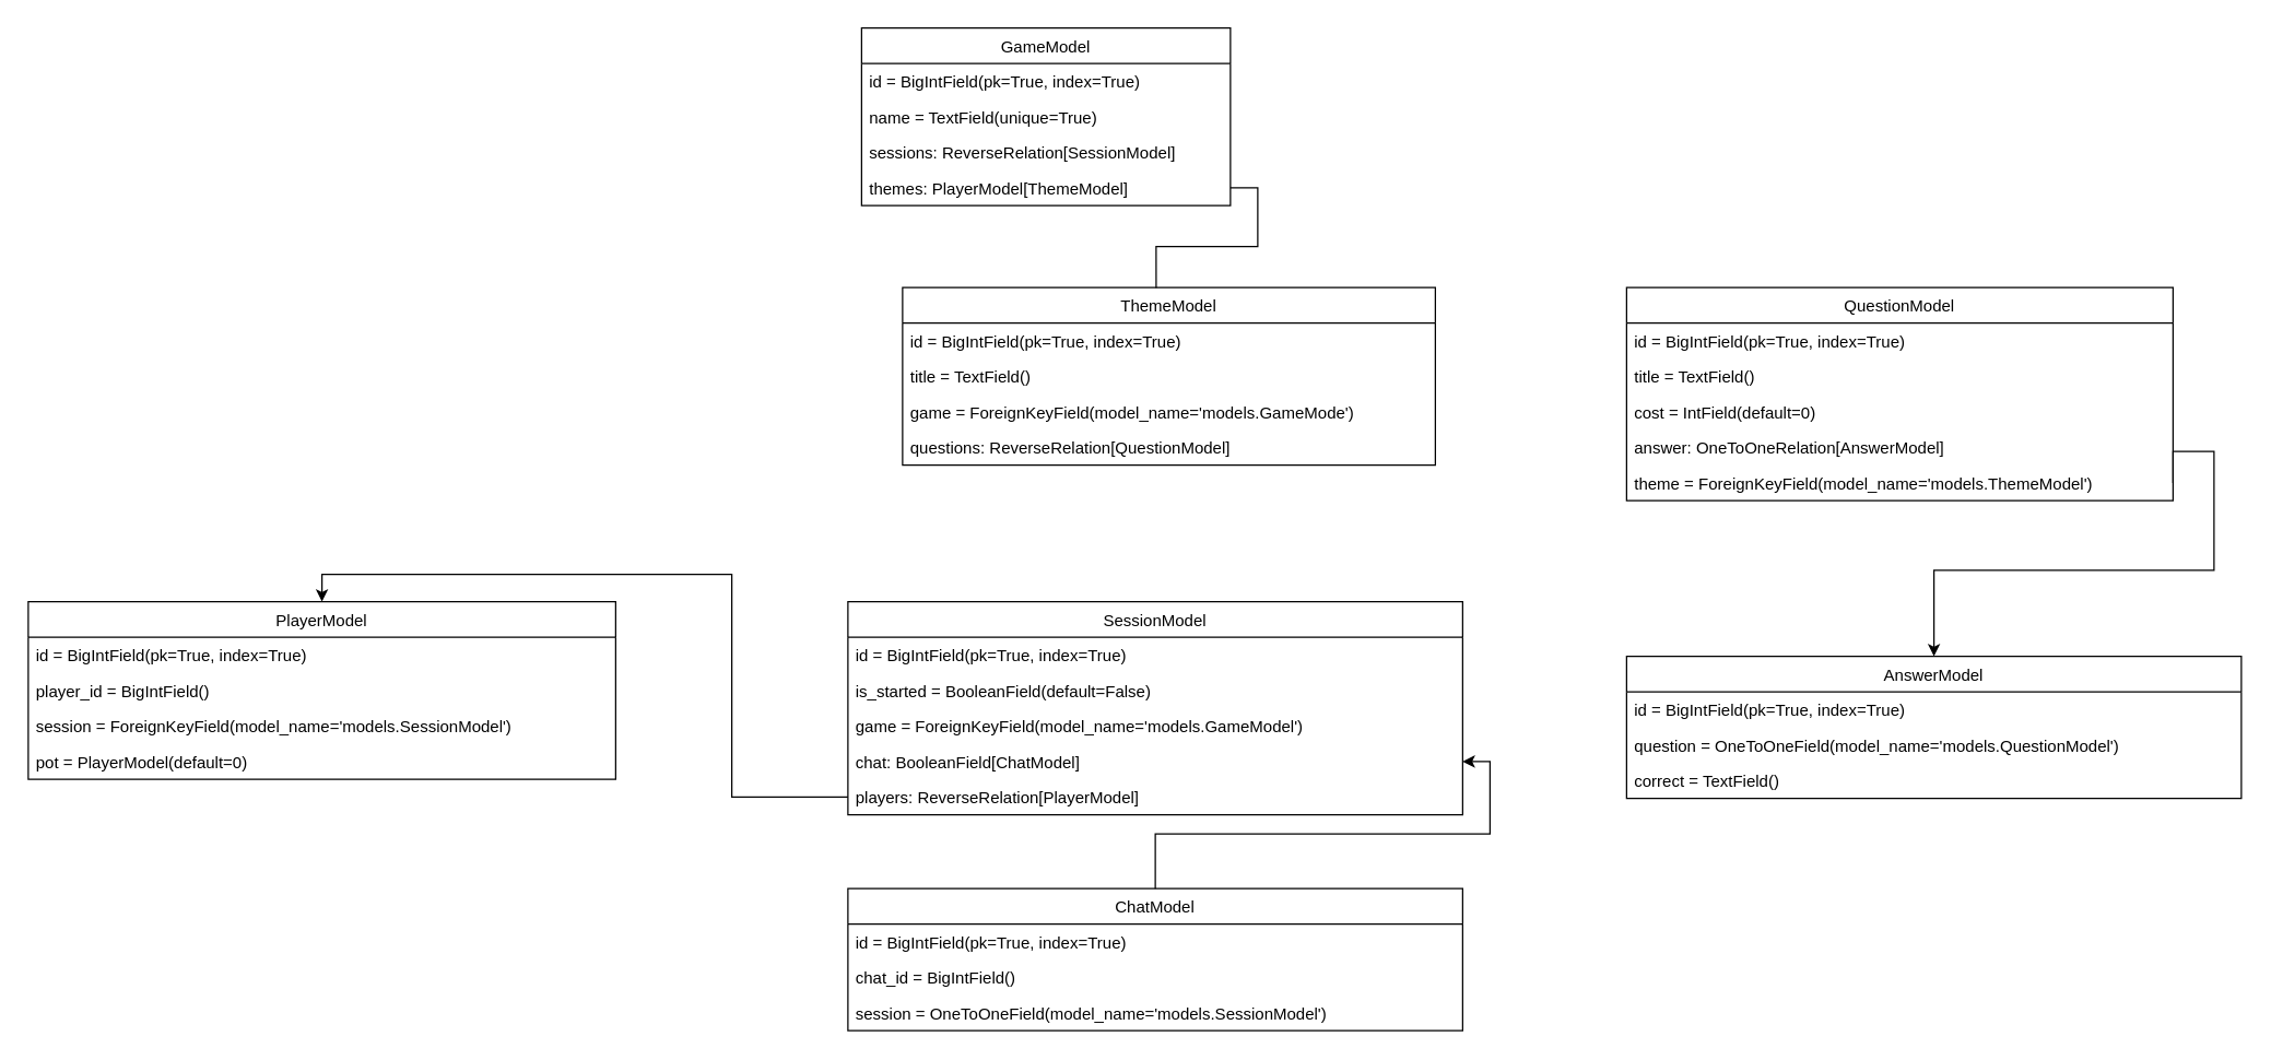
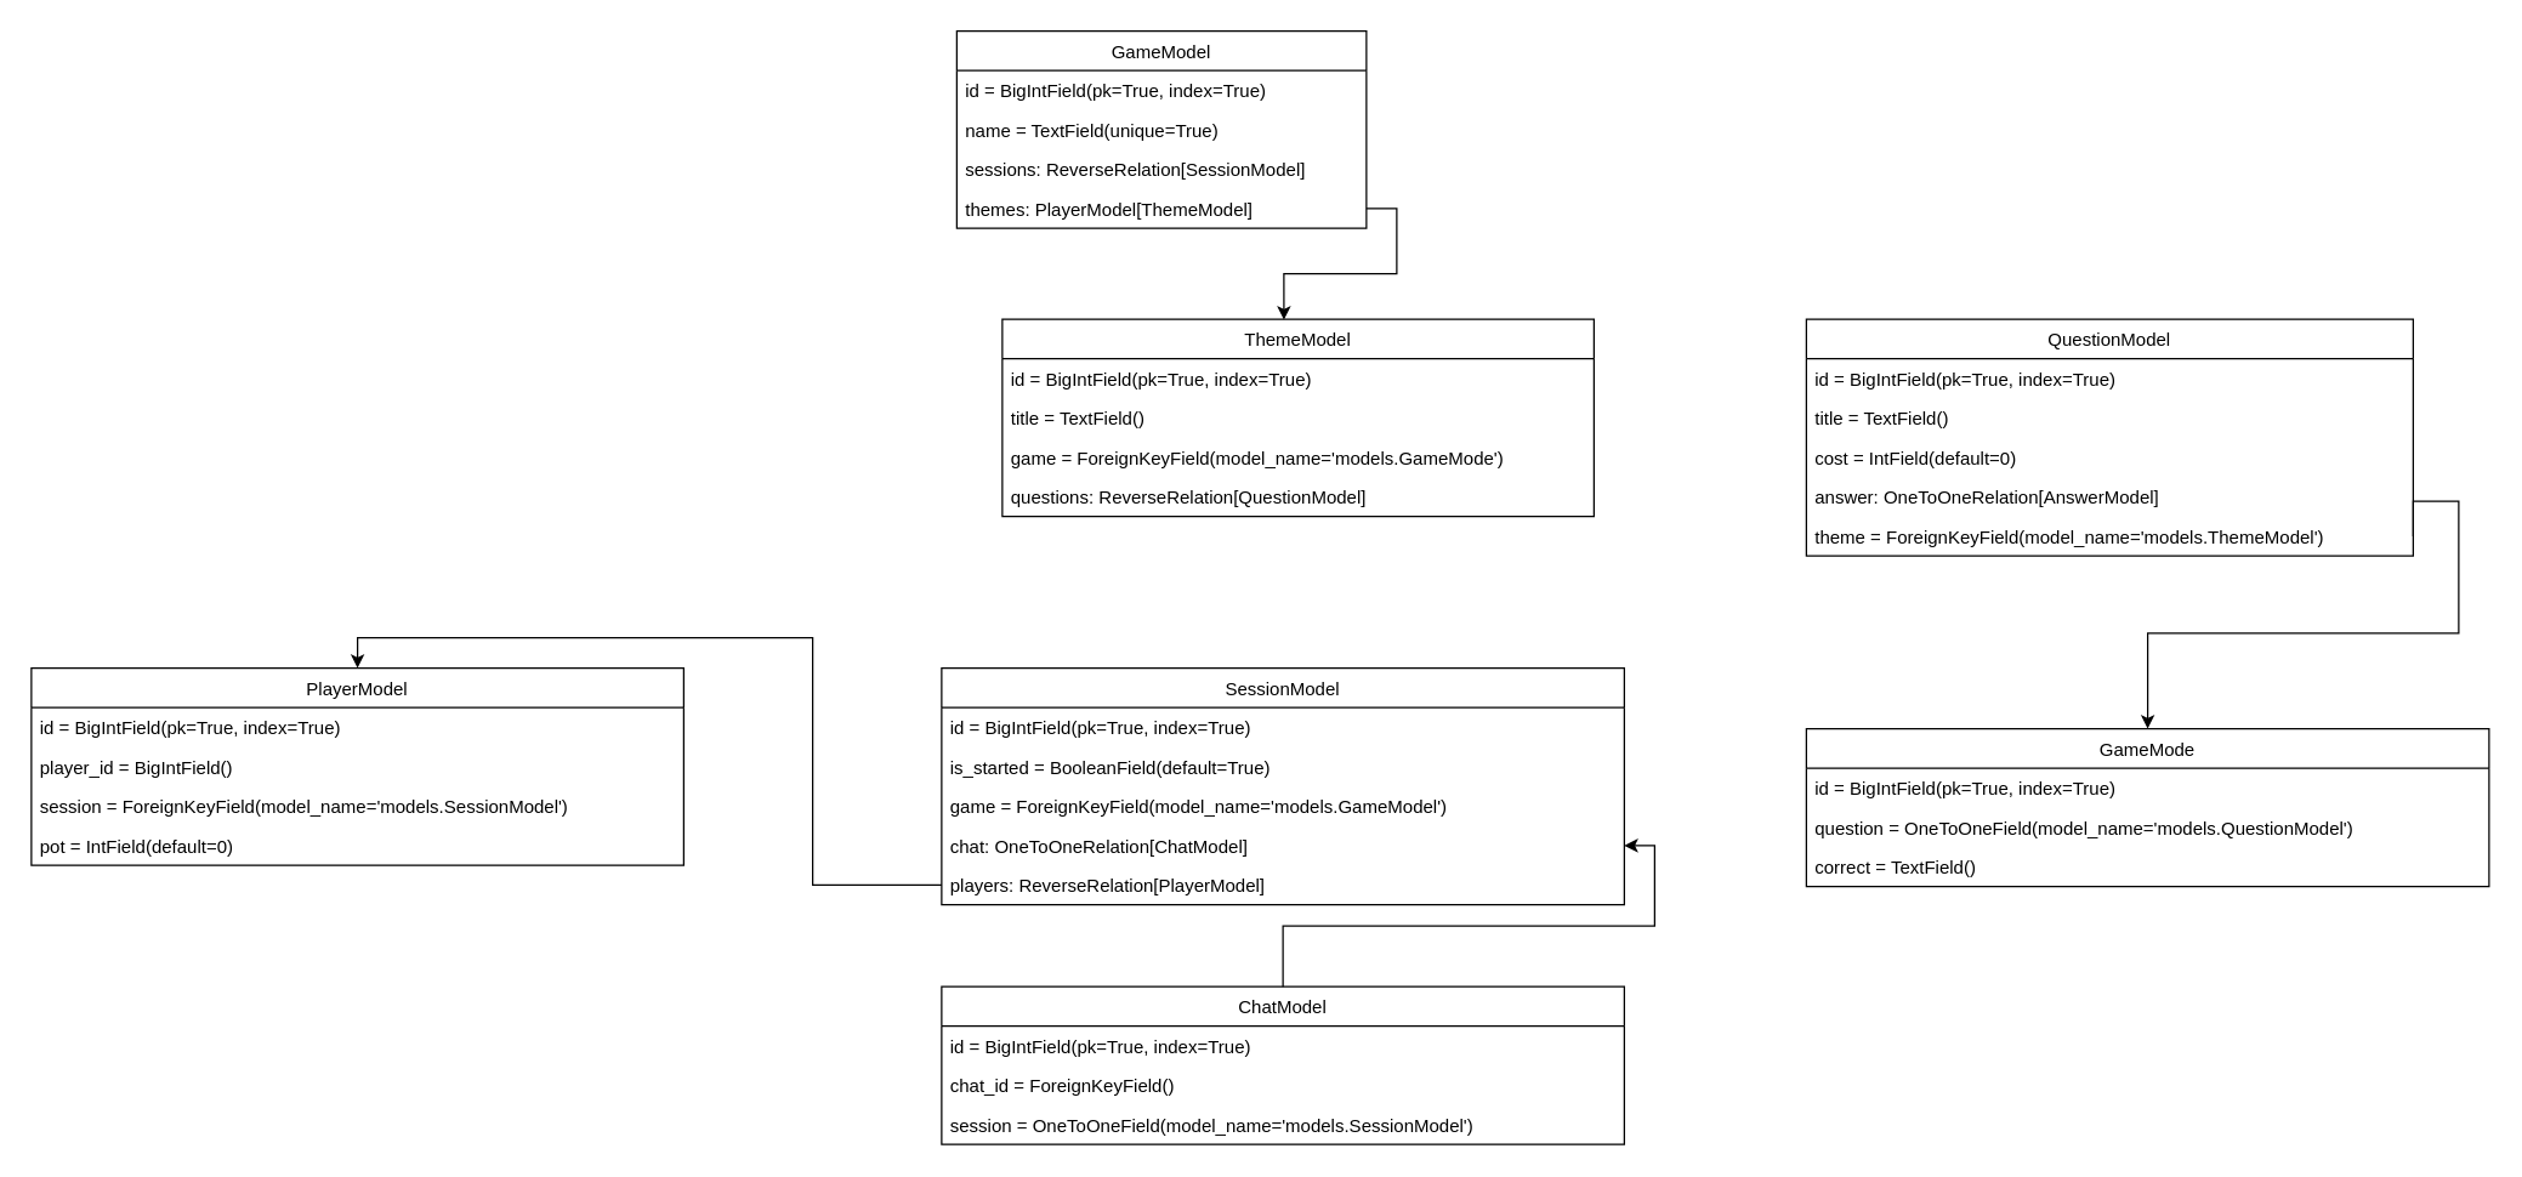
- <mxCell id="18" style="edgeStyle=orthogonalEdgeStyle;rounded=0;orthogonalLoop=1;jettySize=auto;html=1;entryX=0.476;entryY=0.003;entryDx=0;entryDy=0;entryPerimeter=0;endArrow=none;" edge="1" parent="1" source="6" target="7"><mxGeometry relative="1" as="geometry" /></mxCell>
+ <mxCell id="18" style="edgeStyle=orthogonalEdgeStyle;rounded=0;orthogonalLoop=1;jettySize=auto;html=1;entryX=0.476;entryY=0.003;entryDx=0;entryDy=0;entryPerimeter=0;" edge="1" parent="1" source="6" target="7"><mxGeometry relative="1" as="geometry" /></mxCell>
- <mxCell id="19" value="AnswerModel" style="swimlane;fontStyle=0;childLayout=stackLayout;horizontal=1;startSize=26;fillColor=none;horizontalStack=0;resizeParent=1;resizeParentMax=0;resizeLast=0;collapsible=1;marginBottom=0;" vertex="1" parent="1"><mxGeometry x="1190" y="480" width="450" height="104" as="geometry" /></mxCell>
+ <mxCell id="19" value="GameMode" style="swimlane;fontStyle=0;childLayout=stackLayout;horizontal=1;startSize=26;fillColor=none;horizontalStack=0;resizeParent=1;resizeParentMax=0;resizeLast=0;collapsible=1;marginBottom=0;" vertex="1" parent="1"><mxGeometry x="1190" y="480" width="450" height="104" as="geometry" /></mxCell>
- <mxCell id="26" value="is_started = BooleanField(default=False)" style="text;strokeColor=none;fillColor=none;align=left;verticalAlign=top;spacingLeft=4;spacingRight=4;overflow=hidden;rotatable=0;points=[[0,0.5],[1,0.5]];portConstraint=eastwest;" vertex="1" parent="24"><mxGeometry y="52" width="450" height="26" as="geometry" /></mxCell>
+ <mxCell id="26" value="is_started = BooleanField(default=True)" style="text;strokeColor=none;fillColor=none;align=left;verticalAlign=top;spacingLeft=4;spacingRight=4;overflow=hidden;rotatable=0;points=[[0,0.5],[1,0.5]];portConstraint=eastwest;" vertex="1" parent="24"><mxGeometry y="52" width="450" height="26" as="geometry" /></mxCell>
- <mxCell id="39" value="pot = PlayerModel(default=0)" style="text;strokeColor=none;fillColor=none;align=left;verticalAlign=top;spacingLeft=4;spacingRight=4;overflow=hidden;rotatable=0;points=[[0,0.5],[1,0.5]];portConstraint=eastwest;" vertex="1" parent="35"><mxGeometry y="104" width="430" height="26" as="geometry" /></mxCell>
+ <mxCell id="39" value="pot = IntField(default=0)" style="text;strokeColor=none;fillColor=none;align=left;verticalAlign=top;spacingLeft=4;spacingRight=4;overflow=hidden;rotatable=0;points=[[0,0.5],[1,0.5]];portConstraint=eastwest;" vertex="1" parent="35"><mxGeometry y="104" width="430" height="26" as="geometry" /></mxCell>
- <mxCell id="28" value="chat: BooleanField[ChatModel]" style="text;strokeColor=none;fillColor=none;align=left;verticalAlign=top;spacingLeft=4;spacingRight=4;overflow=hidden;rotatable=0;points=[[0,0.5],[1,0.5]];portConstraint=eastwest;" vertex="1" parent="24"><mxGeometry y="104" width="450" height="26" as="geometry" /></mxCell>
+ <mxCell id="28" value="chat: OneToOneRelation[ChatModel]" style="text;strokeColor=none;fillColor=none;align=left;verticalAlign=top;spacingLeft=4;spacingRight=4;overflow=hidden;rotatable=0;points=[[0,0.5],[1,0.5]];portConstraint=eastwest;" vertex="1" parent="24"><mxGeometry y="104" width="450" height="26" as="geometry" /></mxCell>
- <mxCell id="33" value="chat_id = BigIntField()" style="text;strokeColor=none;fillColor=none;align=left;verticalAlign=top;spacingLeft=4;spacingRight=4;overflow=hidden;rotatable=0;points=[[0,0.5],[1,0.5]];portConstraint=eastwest;" vertex="1" parent="31"><mxGeometry y="52" width="450" height="26" as="geometry" /></mxCell>
+ <mxCell id="33" value="chat_id = ForeignKeyField()" style="text;strokeColor=none;fillColor=none;align=left;verticalAlign=top;spacingLeft=4;spacingRight=4;overflow=hidden;rotatable=0;points=[[0,0.5],[1,0.5]];portConstraint=eastwest;" vertex="1" parent="31"><mxGeometry y="52" width="450" height="26" as="geometry" /></mxCell>
